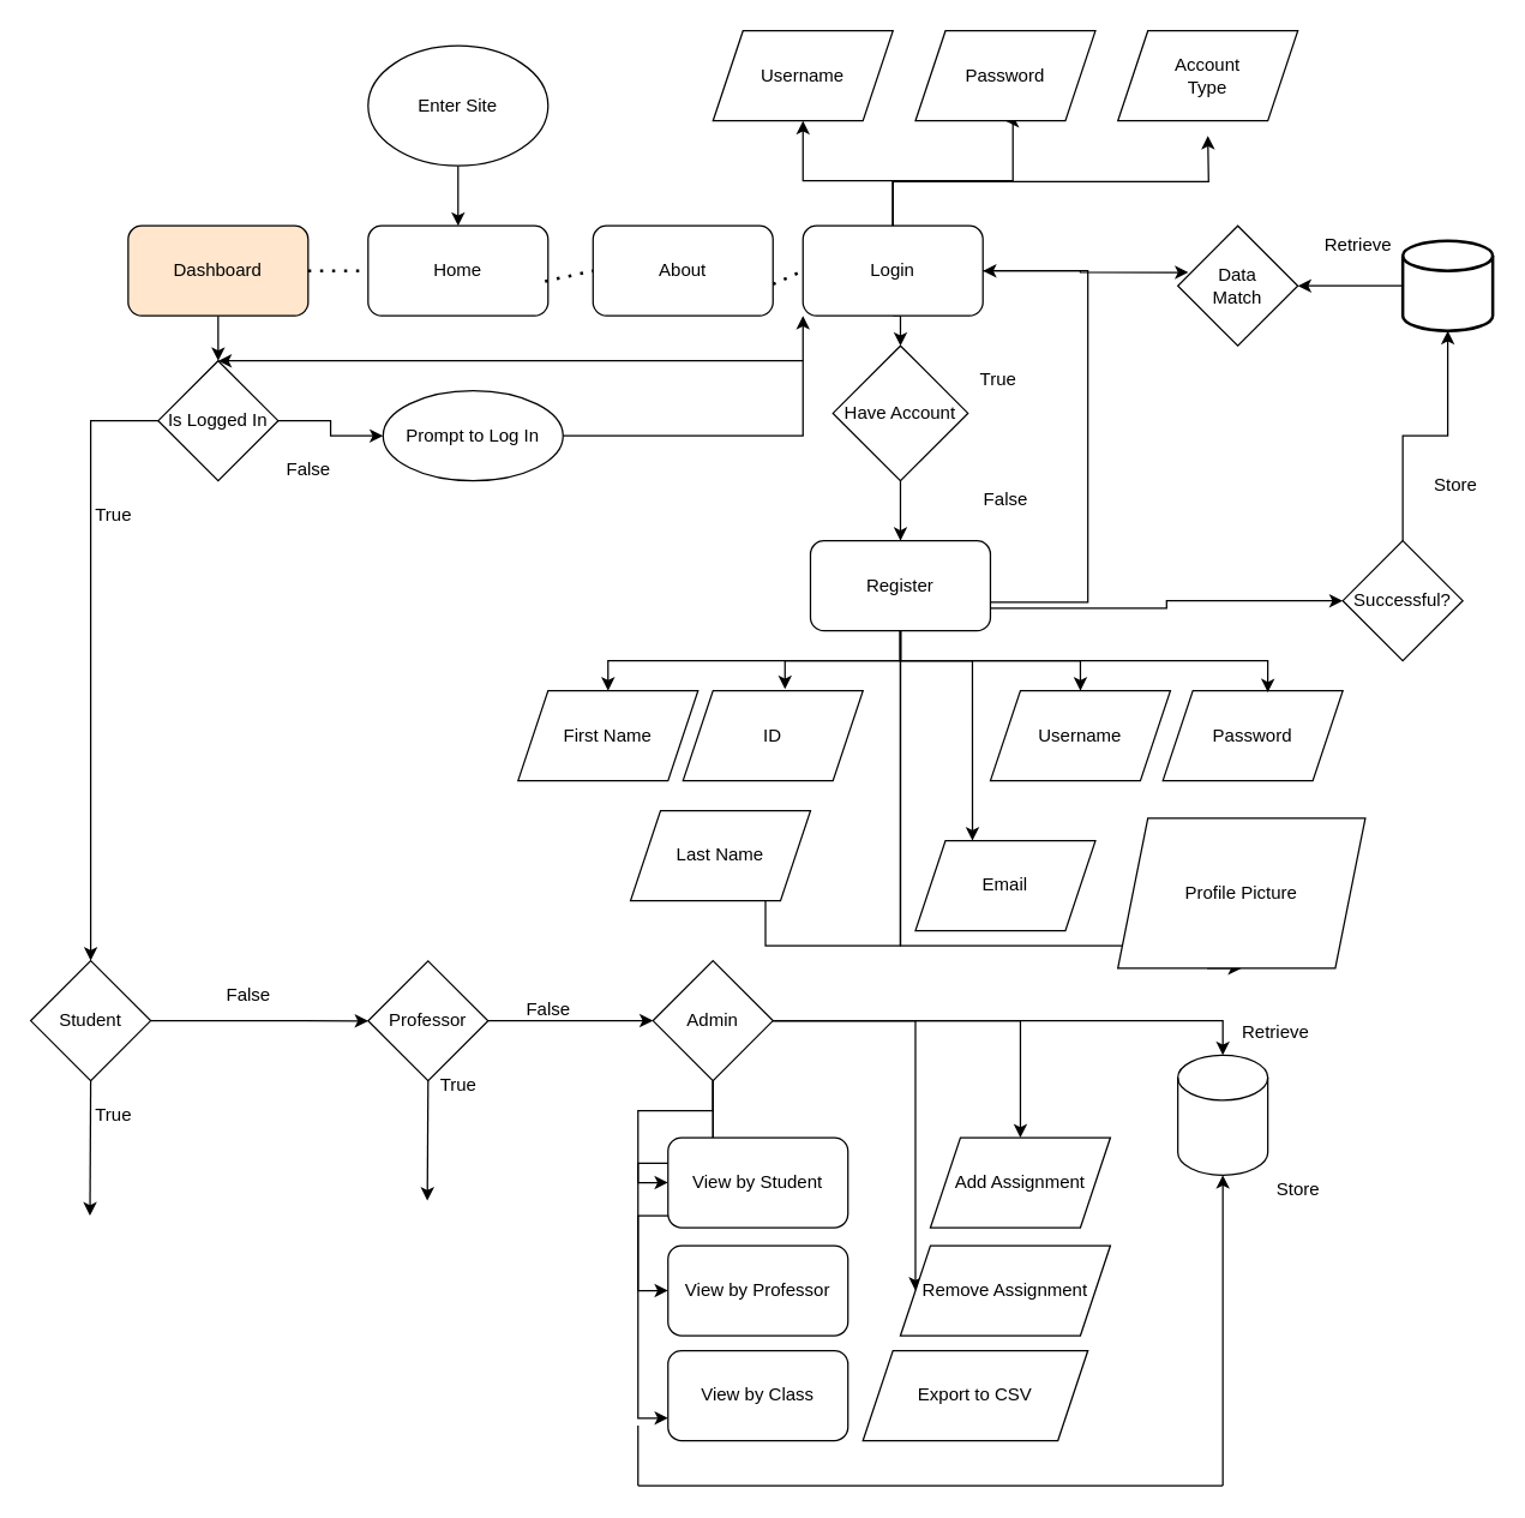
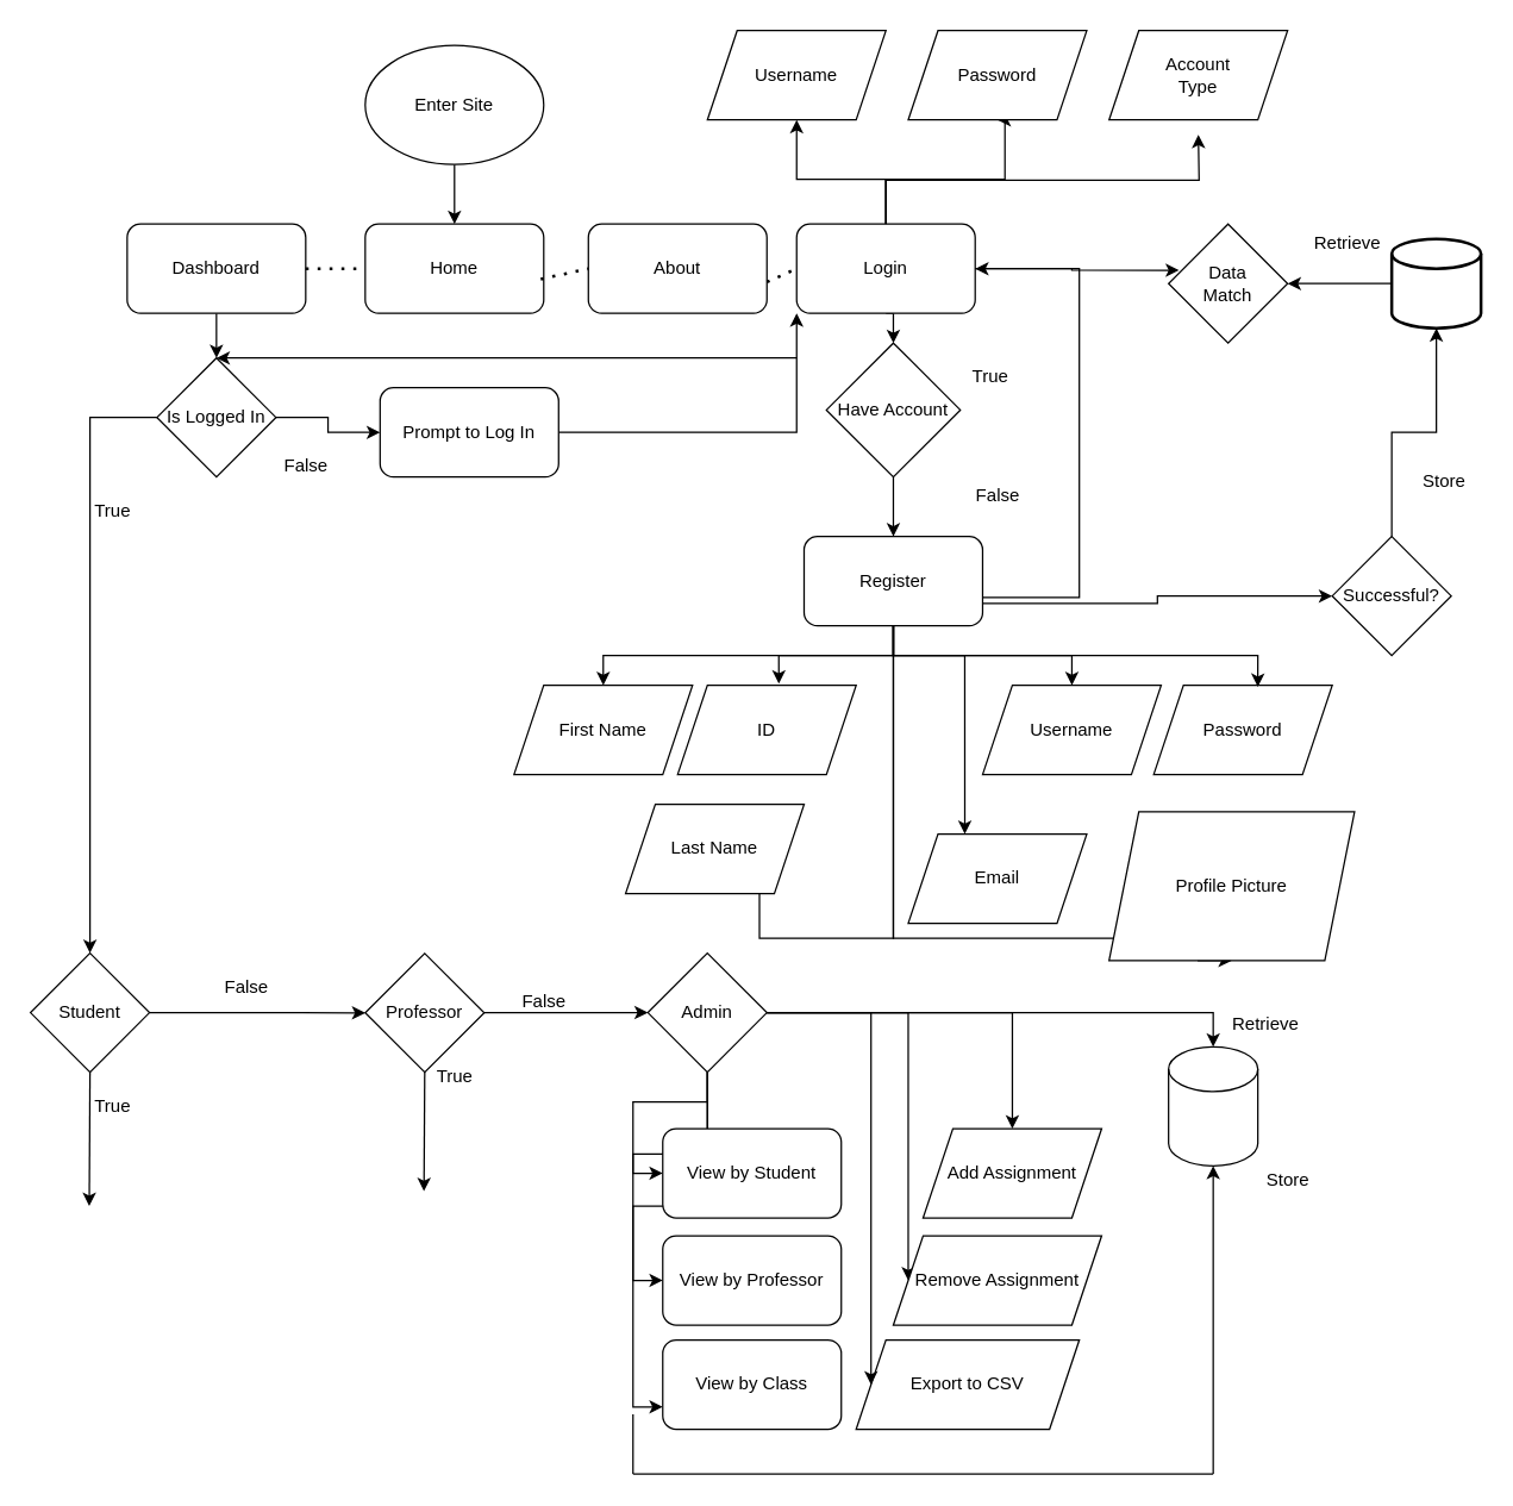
- <mxCell id="44" value="Dashboard" style="rounded=1;whiteSpace=wrap;html=1;fillColor=#ffe6cc;" vertex="1" parent="1"><mxGeometry x="85" y="150" width="120" height="60" as="geometry" /></mxCell>
+ <mxCell id="44" value="Dashboard" style="rounded=1;whiteSpace=wrap;html=1;" vertex="1" parent="1"><mxGeometry x="85" y="150" width="120" height="60" as="geometry" /></mxCell>
- <mxCell id="50" value="Prompt to Log In" style="ellipse;whiteSpace=wrap;html=1;" vertex="1" parent="1"><mxGeometry x="255" y="260" width="120" height="60" as="geometry" /></mxCell>
+ <mxCell id="50" value="Prompt to Log In" style="rounded=1;whiteSpace=wrap;html=1;" vertex="1" parent="1"><mxGeometry x="255" y="260" width="120" height="60" as="geometry" /></mxCell>
+ <mxCell id="79" style="edgeStyle=orthogonalEdgeStyle;rounded=0;orthogonalLoop=1;jettySize=auto;html=1;exitX=1;exitY=0.5;exitDx=0;exitDy=0;entryX=0;entryY=0.5;entryDx=0;entryDy=0;" edge="1" parent="1" source="71" target="78"><mxGeometry relative="1" as="geometry" /></mxCell>
